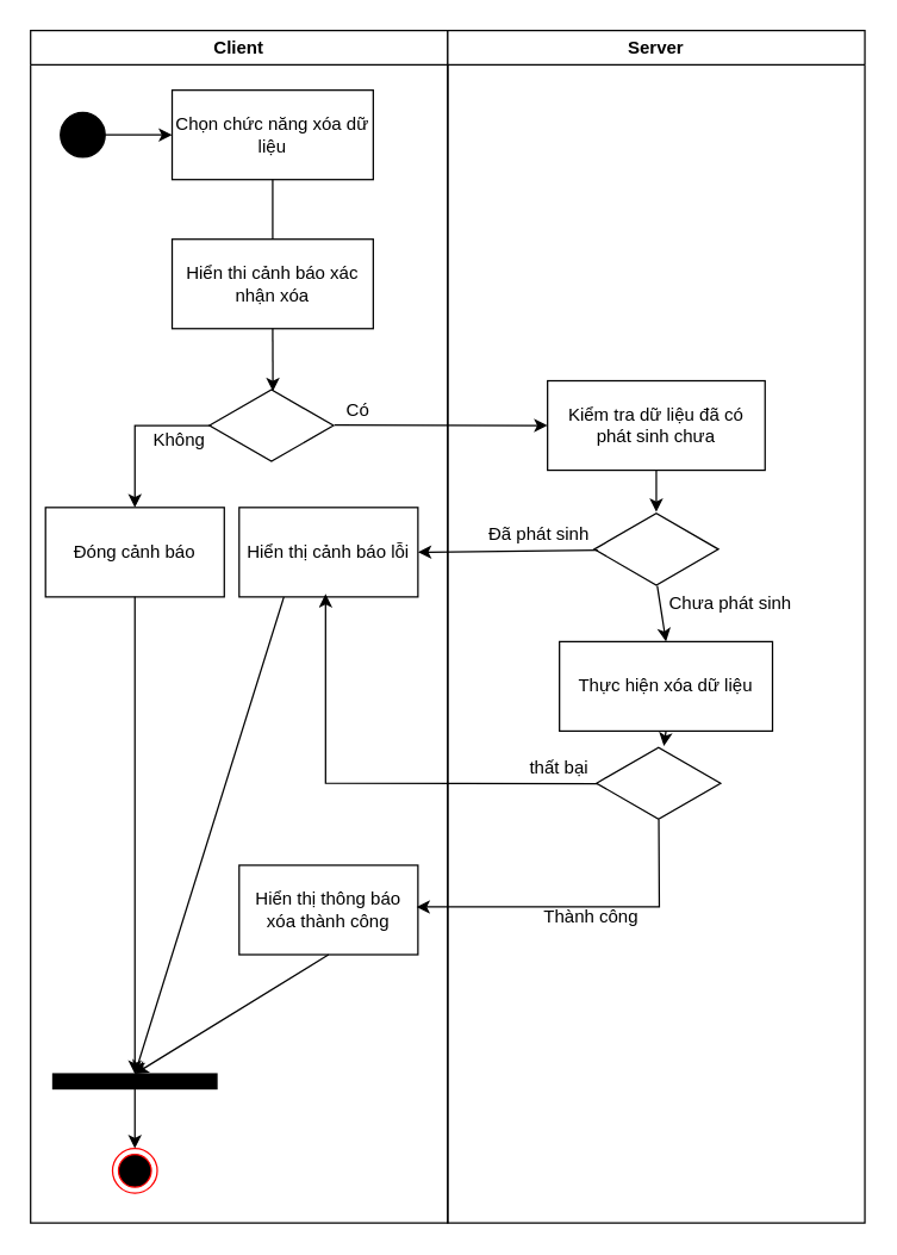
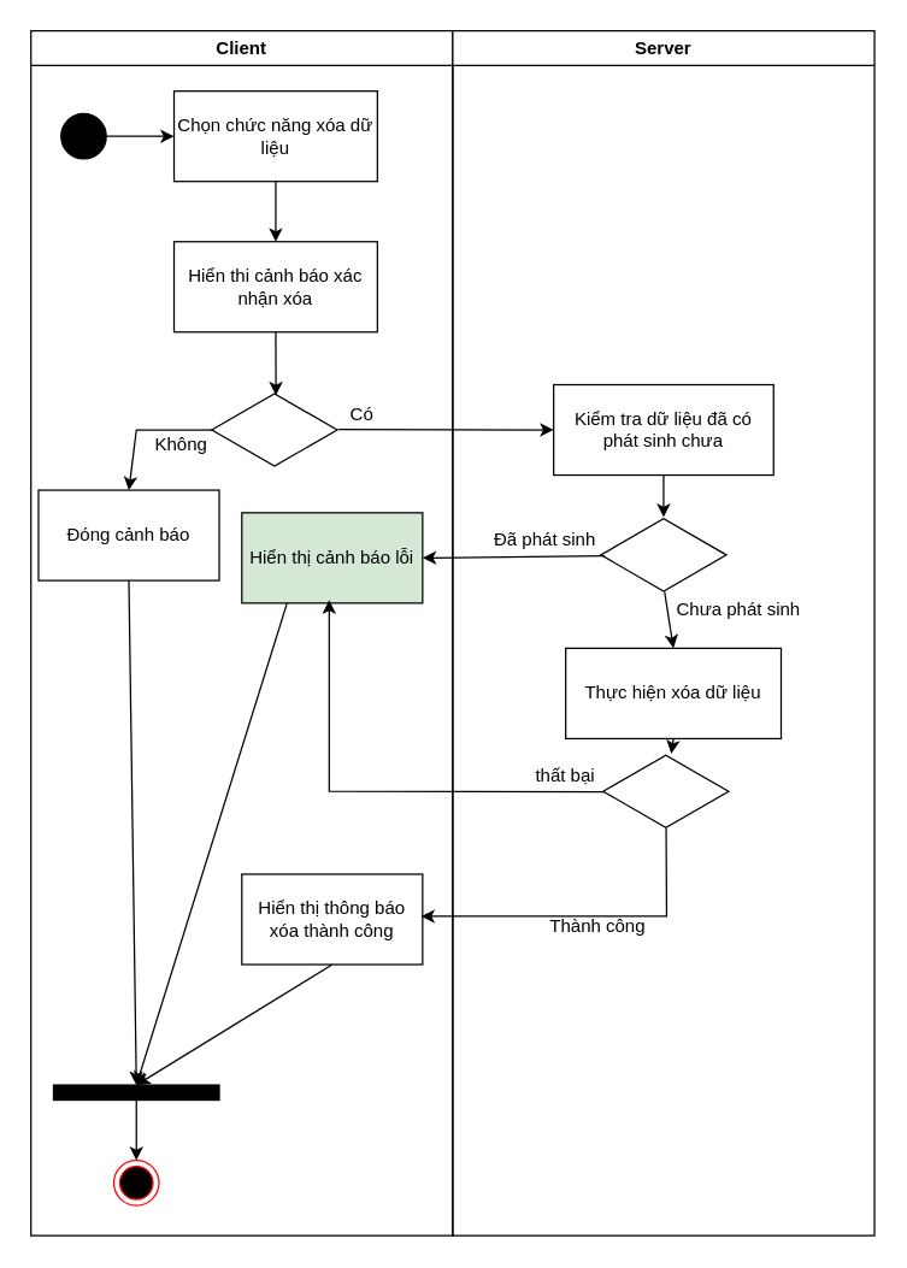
- <mxCell id="8" value="" style="endArrow=none;html=1;rounded=0;exitX=0.5;exitY=1;exitDx=0;exitDy=0;" edge="1" parent="2" source="4" target="7"><mxGeometry width="50" height="50" relative="1" as="geometry"><mxPoint x="300" y="260" as="sourcePoint" /><mxPoint x="350" y="210" as="targetPoint" /></mxGeometry></mxCell>
+ <mxCell id="8" value="" style="endArrow=classic;html=1;rounded=0;exitX=0.5;exitY=1;exitDx=0;exitDy=0;" edge="1" parent="2" source="4" target="7"><mxGeometry width="50" height="50" relative="1" as="geometry"><mxPoint x="300" y="260" as="sourcePoint" /><mxPoint x="350" y="210" as="targetPoint" /></mxGeometry></mxCell>
- <mxCell id="11" value="Đóng cảnh báo" style="rounded=0;whiteSpace=wrap;html=1;" vertex="1" parent="2"><mxGeometry x="10" y="320" width="120" height="60" as="geometry" /></mxCell>
+ <mxCell id="11" value="Đóng cảnh báo" style="rounded=0;whiteSpace=wrap;html=1;" vertex="1" parent="2"><mxGeometry x="5" y="305" width="120" height="60" as="geometry" /></mxCell>
- <mxCell id="14" value="Hiển thị cảnh báo lỗi" style="rounded=0;whiteSpace=wrap;html=1;" vertex="1" parent="2"><mxGeometry x="140" y="320" width="120" height="60" as="geometry" /></mxCell>
+ <mxCell id="14" value="Hiển thị cảnh báo lỗi" style="rounded=0;whiteSpace=wrap;html=1;fillColor=#d5e8d4;" vertex="1" parent="2"><mxGeometry x="140" y="320" width="120" height="60" as="geometry" /></mxCell>
